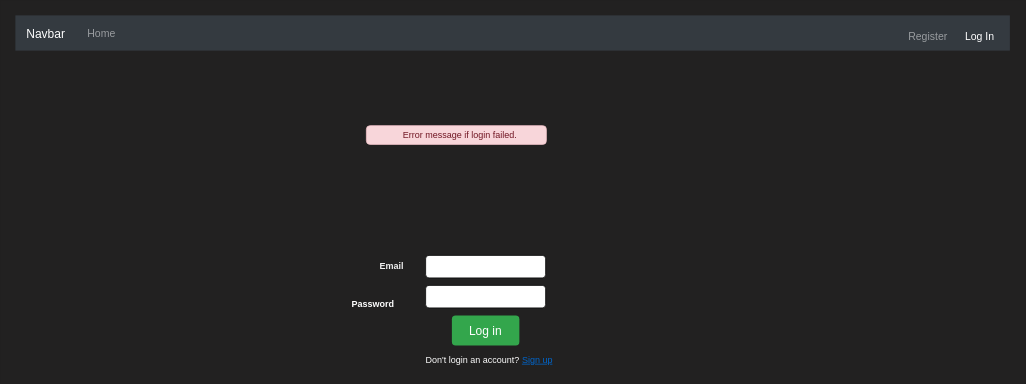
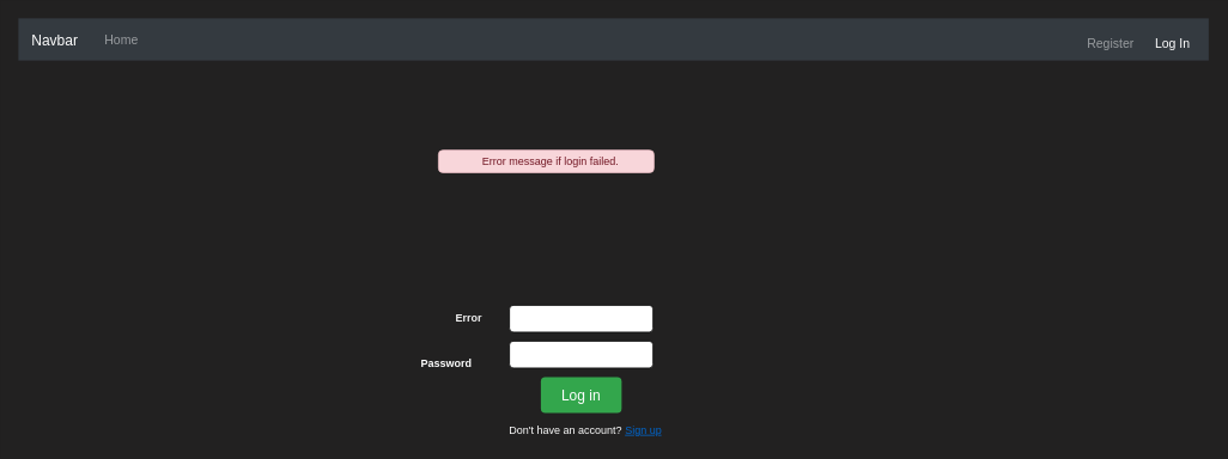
- <mxCell id="2" value="&lt;font color=&quot;#F0F0F0&quot;&gt;Email&lt;/font&gt;" style="text;html=1;strokeColor=none;fillColor=none;align=center;verticalAlign=middle;whiteSpace=wrap;rounded=0;fontStyle=1" parent="1" vertex="1"><mxGeometry x="457" y="345" width="130" height="20" as="geometry" /></mxCell>
+ <mxCell id="2" value="&lt;font color=&quot;#F0F0F0&quot;&gt;Error&lt;/font&gt;" style="text;html=1;strokeColor=none;fillColor=none;align=center;verticalAlign=middle;whiteSpace=wrap;rounded=0;fontStyle=1" parent="1" vertex="1"><mxGeometry x="457" y="345" width="130" height="20" as="geometry" /></mxCell>
- <mxCell id="7" value="&lt;font color=&quot;#FFFFFF&quot;&gt;Don't login an account?&lt;/font&gt; &lt;font color=&quot;#0066CC&quot;&gt;&lt;u&gt;Sign up&lt;/u&gt;&lt;/font&gt;" style="text;html=1;strokeColor=none;fillColor=none;align=center;verticalAlign=middle;whiteSpace=wrap;rounded=0;" parent="1" vertex="1"><mxGeometry x="507" y="470" width="290" height="20" as="geometry" /></mxCell>
+ <mxCell id="7" value="&lt;font color=&quot;#FFFFFF&quot;&gt;Don't have an account?&lt;/font&gt; &lt;font color=&quot;#0066CC&quot;&gt;&lt;u&gt;Sign up&lt;/u&gt;&lt;/font&gt;" style="text;html=1;strokeColor=none;fillColor=none;align=center;verticalAlign=middle;whiteSpace=wrap;rounded=0;" parent="1" vertex="1"><mxGeometry x="507" y="470" width="290" height="20" as="geometry" /></mxCell>
